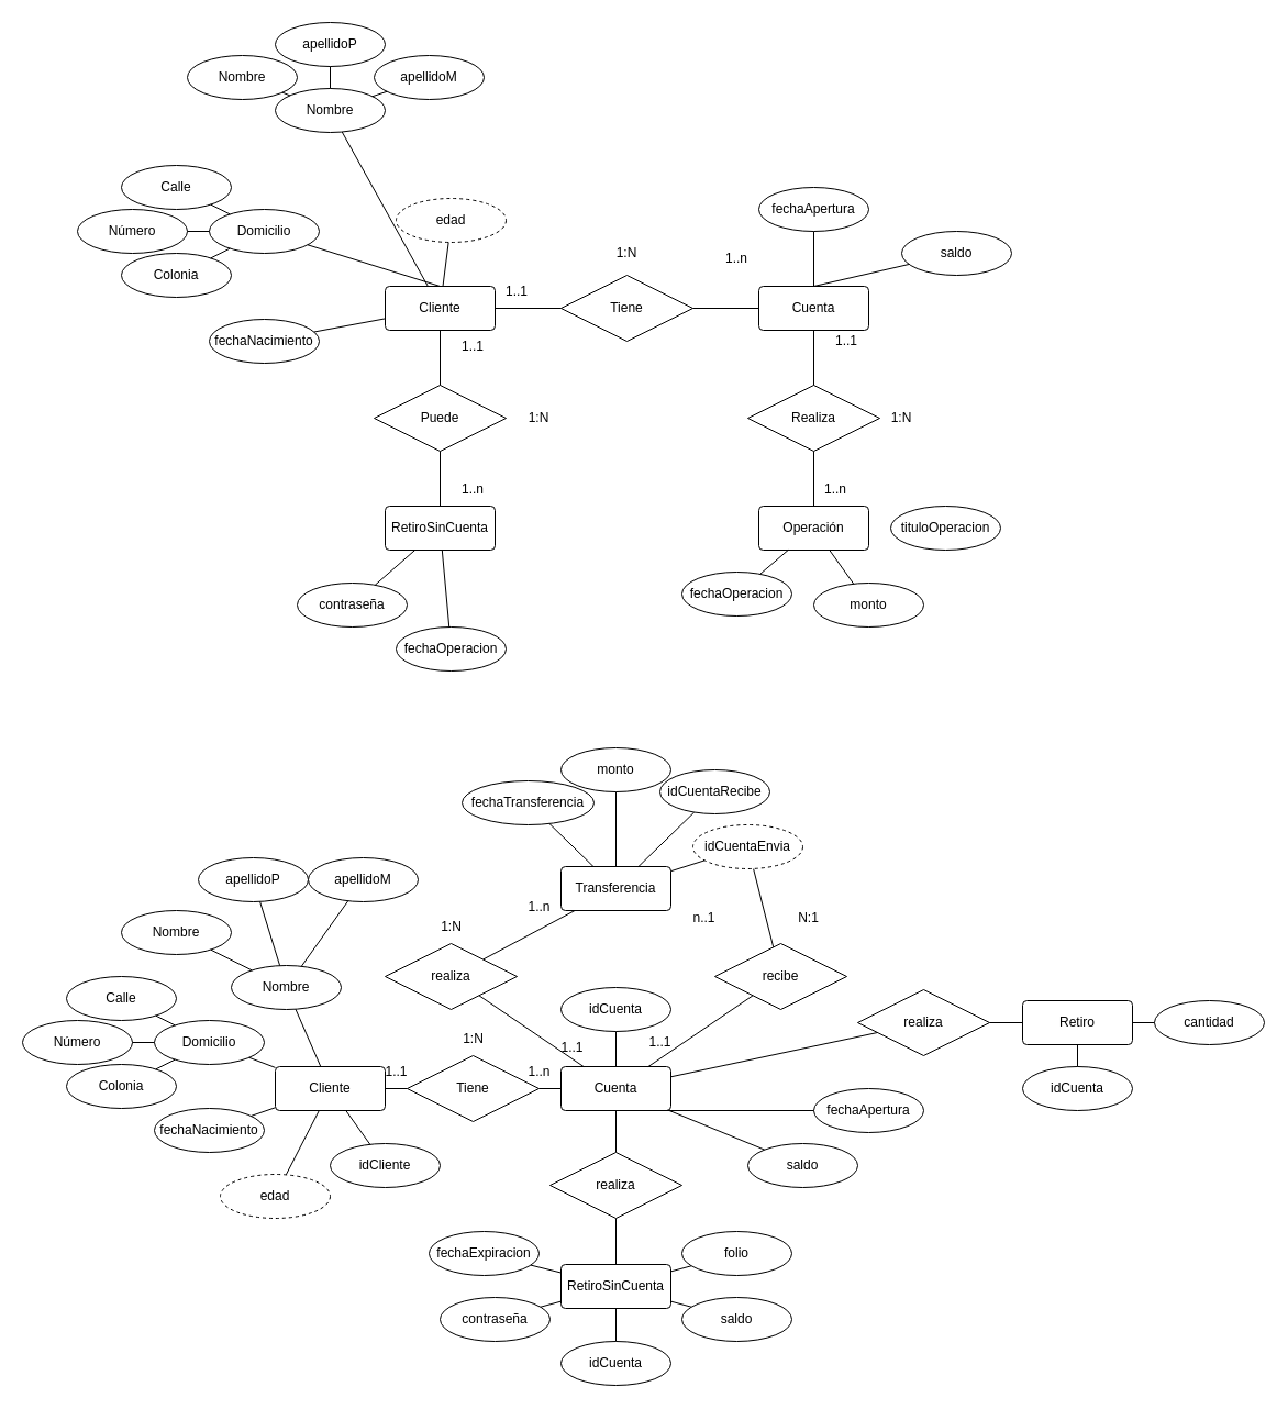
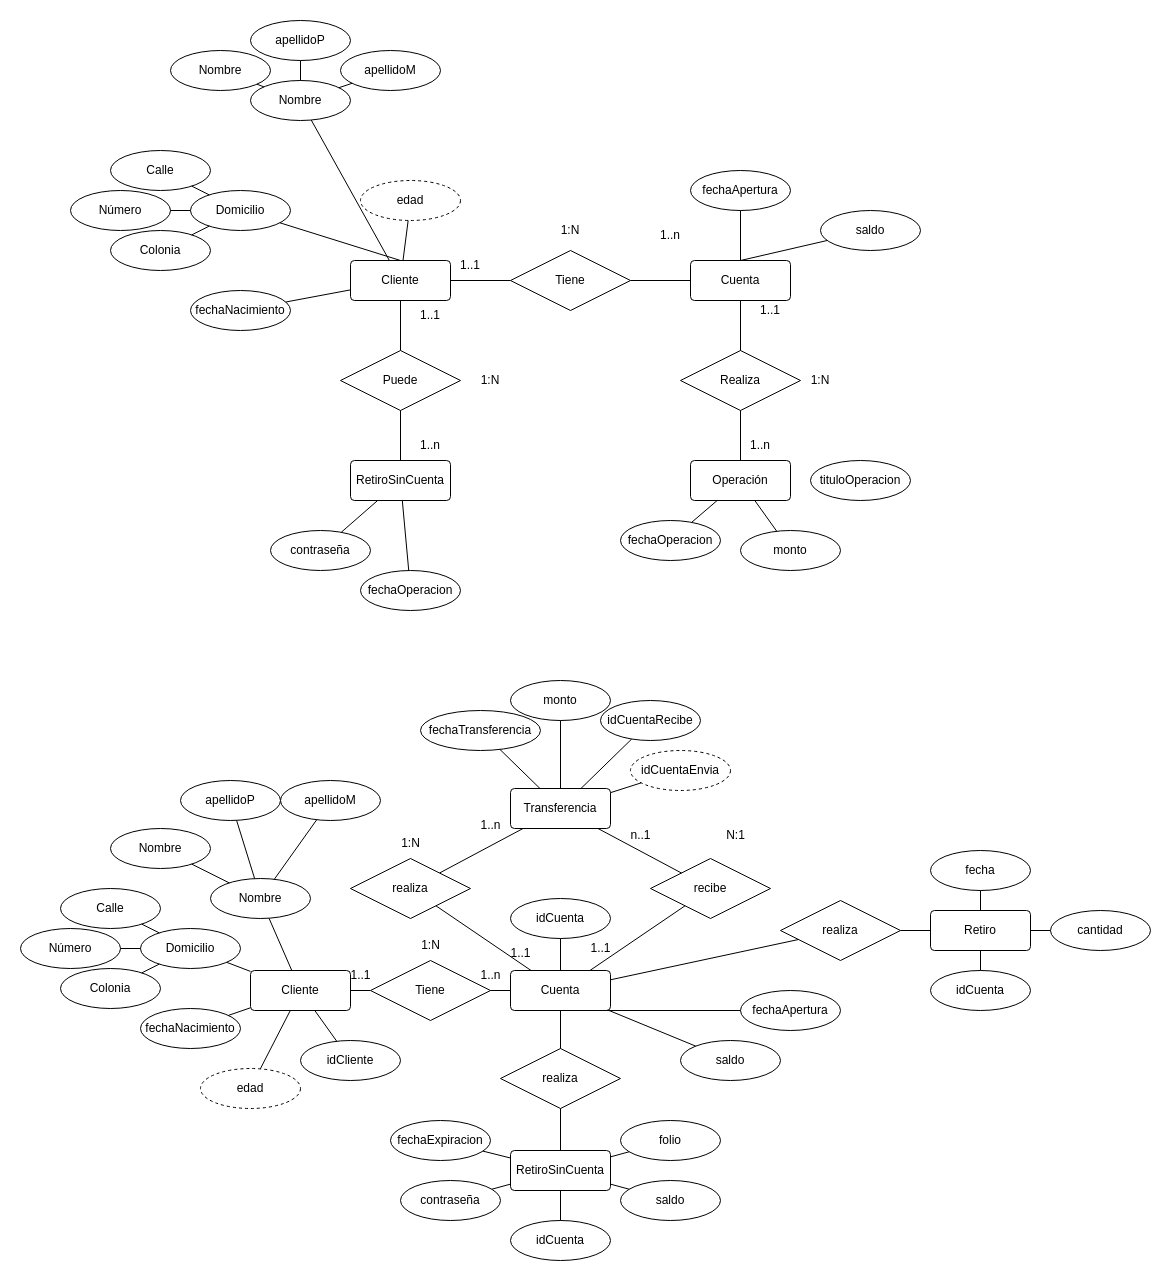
- <mxCell id="97" value="" style="endArrow=none;html=1;rounded=0;" edge="1" parent="1" source="96" target="120"><mxGeometry relative="1" as="geometry"><mxPoint x="570" y="868" as="sourcePoint" /><mxPoint x="570" y="838" as="targetPoint" /></mxGeometry></mxCell>
+ <mxCell id="97" value="" style="endArrow=none;html=1;rounded=0;" edge="1" parent="1" source="96" target="93"><mxGeometry relative="1" as="geometry"><mxPoint x="570" y="868" as="sourcePoint" /><mxPoint x="570" y="838" as="targetPoint" /></mxGeometry></mxCell>
+ <mxCell id="127" value="fecha" style="ellipse;whiteSpace=wrap;html=1;align=center;" vertex="1" parent="1"><mxGeometry x="930" y="850" width="100" height="40" as="geometry" /></mxCell>
+ <mxCell id="130" value="" style="endArrow=none;html=1;rounded=0;" edge="1" parent="1" source="125" target="127"><mxGeometry relative="1" as="geometry"><mxPoint x="940" y="940" as="sourcePoint" /><mxPoint x="880" y="1010" as="targetPoint" /></mxGeometry></mxCell>
